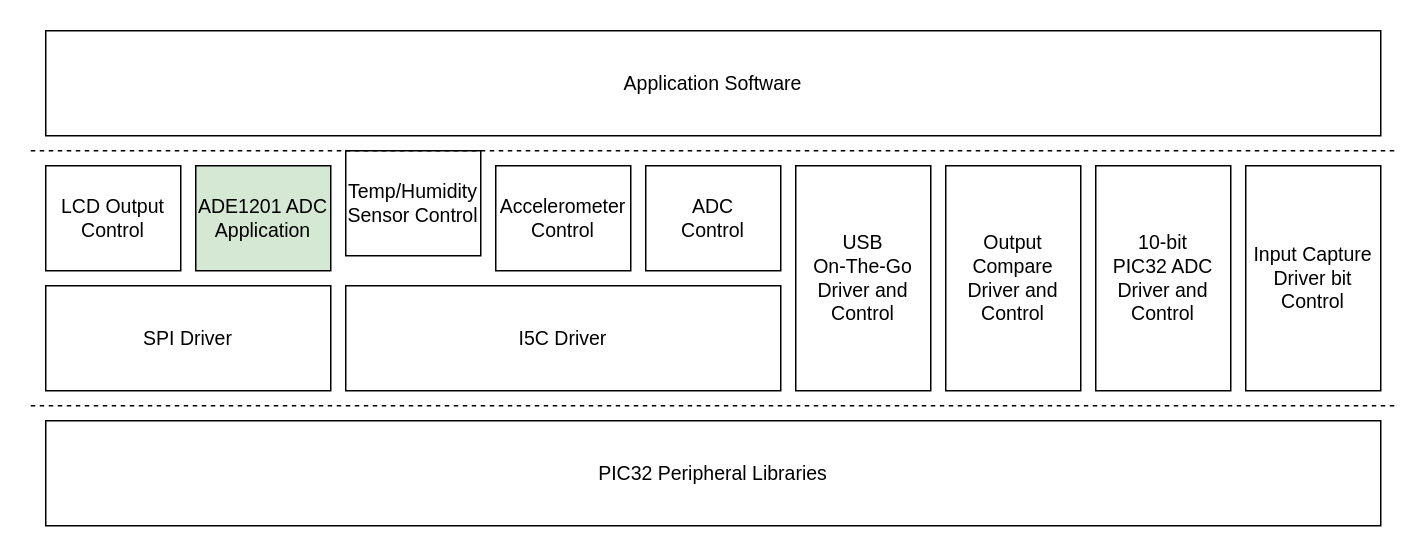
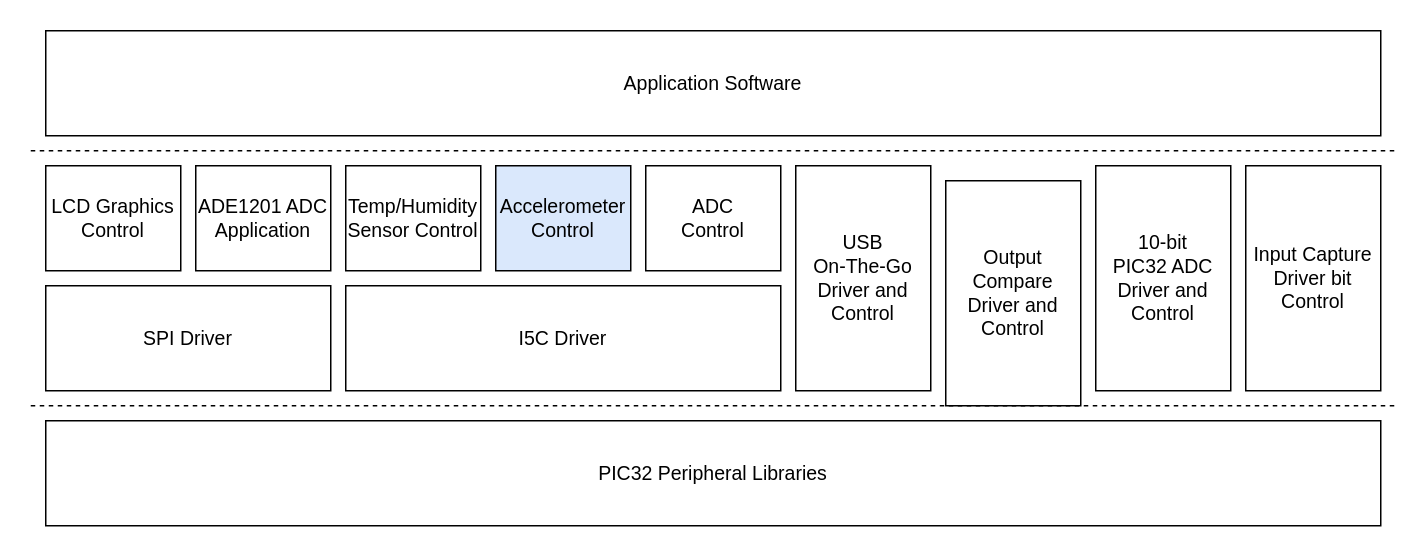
- <mxCell id="10" value="&lt;font style=&quot;font-size: 13px&quot;&gt;Temp/Humidity&lt;br&gt;&lt;/font&gt;&lt;font style=&quot;font-size: 13px&quot;&gt;Sensor Control&lt;/font&gt;&lt;br&gt;" style="rounded=0;whiteSpace=wrap;html=1;" vertex="1" parent="1"><mxGeometry x="230" y="100" width="90" height="70" as="geometry" /></mxCell>
+ <mxCell id="10" value="&lt;font style=&quot;font-size: 13px&quot;&gt;Temp/Humidity&lt;br&gt;&lt;/font&gt;&lt;font style=&quot;font-size: 13px&quot;&gt;Sensor Control&lt;/font&gt;&lt;br&gt;" style="rounded=0;whiteSpace=wrap;html=1;" vertex="1" parent="1"><mxGeometry x="230" y="110" width="90" height="70" as="geometry" /></mxCell>
- <mxCell id="13" value="&lt;font style=&quot;font-size: 13px&quot;&gt;LCD Output Control&lt;/font&gt;&lt;br&gt;" style="rounded=0;whiteSpace=wrap;html=1;" vertex="1" parent="1"><mxGeometry x="30" y="110" width="90" height="70" as="geometry" /></mxCell>
+ <mxCell id="13" value="&lt;font style=&quot;font-size: 13px&quot;&gt;LCD Graphics Control&lt;/font&gt;&lt;br&gt;" style="rounded=0;whiteSpace=wrap;html=1;" vertex="1" parent="1"><mxGeometry x="30" y="110" width="90" height="70" as="geometry" /></mxCell>
- <mxCell id="14" value="&lt;font style=&quot;font-size: 13px&quot;&gt;ADE1201 ADC&lt;br&gt;Application&lt;br&gt;&lt;/font&gt;" style="rounded=0;whiteSpace=wrap;html=1;fillColor=#d5e8d4;" vertex="1" parent="1"><mxGeometry x="130" y="110" width="90" height="70" as="geometry" /></mxCell>
+ <mxCell id="14" value="&lt;font style=&quot;font-size: 13px&quot;&gt;ADE1201 ADC&lt;br&gt;Application&lt;br&gt;&lt;/font&gt;" style="rounded=0;whiteSpace=wrap;html=1;" vertex="1" parent="1"><mxGeometry x="130" y="110" width="90" height="70" as="geometry" /></mxCell>
- <mxCell id="11" value="&lt;font style=&quot;font-size: 13px&quot;&gt;Accelerometer Control&lt;br&gt;&lt;/font&gt;" style="rounded=0;whiteSpace=wrap;html=1;" vertex="1" parent="1"><mxGeometry x="330" y="110" width="90" height="70" as="geometry" /></mxCell>
+ <mxCell id="11" value="&lt;font style=&quot;font-size: 13px&quot;&gt;Accelerometer Control&lt;br&gt;&lt;/font&gt;" style="rounded=0;whiteSpace=wrap;html=1;fillColor=#dae8fc;" vertex="1" parent="1"><mxGeometry x="330" y="110" width="90" height="70" as="geometry" /></mxCell>
- <mxCell id="5" value="&lt;font style=&quot;font-size: 13px&quot;&gt;Output Compare&lt;br&gt;Driver and Control&lt;br&gt;&lt;/font&gt;" style="rounded=0;whiteSpace=wrap;html=1;" vertex="1" parent="1"><mxGeometry x="630" y="110" width="90" height="150" as="geometry" /></mxCell>
+ <mxCell id="5" value="&lt;font style=&quot;font-size: 13px&quot;&gt;Output Compare&lt;br&gt;Driver and Control&lt;br&gt;&lt;/font&gt;" style="rounded=0;whiteSpace=wrap;html=1;" vertex="1" parent="1"><mxGeometry x="630" y="120" width="90" height="150" as="geometry" /></mxCell>
